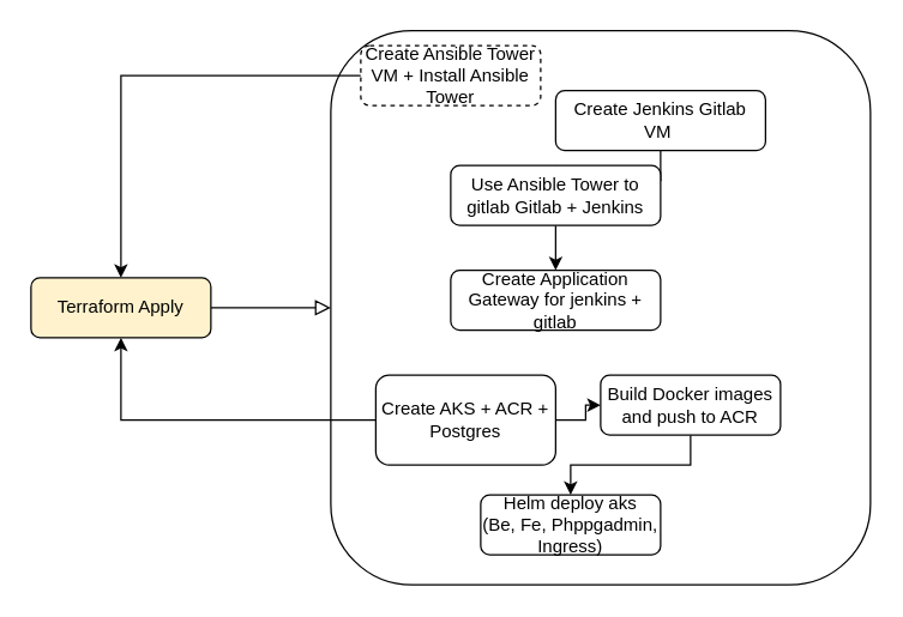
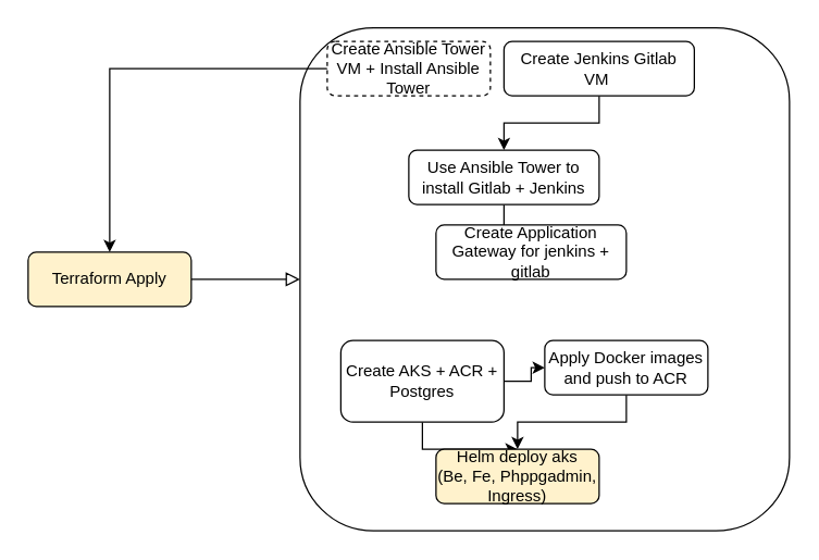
- <mxCell id="8" value="Create Jenkins Gitlab VM&amp;nbsp;" style="rounded=1;whiteSpace=wrap;html=1;fontSize=12;glass=0;strokeWidth=1;shadow=0;" parent="1" vertex="1"><mxGeometry x="370" y="60" width="140" height="40" as="geometry" /></mxCell>
+ <mxCell id="8" value="Create Jenkins Gitlab VM&amp;nbsp;" style="rounded=1;whiteSpace=wrap;html=1;fontSize=12;glass=0;strokeWidth=1;shadow=0;" parent="1" vertex="1"><mxGeometry x="370" y="30" width="140" height="40" as="geometry" /></mxCell>
- <mxCell id="10" value="Use Ansible Tower to gitlab Gitlab + Jenkins" style="rounded=1;whiteSpace=wrap;html=1;fontSize=12;glass=0;strokeWidth=1;shadow=0;" parent="1" vertex="1"><mxGeometry x="300" y="110" width="140" height="40" as="geometry" /></mxCell>
+ <mxCell id="10" value="Use Ansible Tower to install Gitlab + Jenkins" style="rounded=1;whiteSpace=wrap;html=1;fontSize=12;glass=0;strokeWidth=1;shadow=0;" parent="1" vertex="1"><mxGeometry x="300" y="110" width="140" height="40" as="geometry" /></mxCell>
- <mxCell id="17" value="Create Application Gateway for jenkins + gitlab" style="rounded=1;whiteSpace=wrap;html=1;fontSize=12;glass=0;strokeWidth=1;shadow=0;" parent="1" vertex="1"><mxGeometry x="300" y="180" width="140" height="40" as="geometry" /></mxCell>
+ <mxCell id="17" value="Create Application Gateway for jenkins + gitlab" style="rounded=1;whiteSpace=wrap;html=1;fontSize=12;glass=0;strokeWidth=1;shadow=0;" parent="1" vertex="1"><mxGeometry x="320" y="165" width="140" height="40" as="geometry" /></mxCell>
- <mxCell id="15" value="Build Docker images and push to ACR" style="rounded=1;whiteSpace=wrap;html=1;fontSize=12;glass=0;strokeWidth=1;shadow=0;" parent="1" vertex="1"><mxGeometry x="400" y="250" width="120" height="40" as="geometry" /></mxCell>
+ <mxCell id="15" value="Apply Docker images and push to ACR" style="rounded=1;whiteSpace=wrap;html=1;fontSize=12;glass=0;strokeWidth=1;shadow=0;" parent="1" vertex="1"><mxGeometry x="400" y="250" width="120" height="40" as="geometry" /></mxCell>
- <mxCell id="12" style="edgeStyle=orthogonalEdgeStyle;rounded=0;orthogonalLoop=1;jettySize=auto;html=1;" parent="1" source="13" target="3" edge="1"><mxGeometry relative="1" as="geometry" /></mxCell>
+ <mxCell id="12" style="edgeStyle=orthogonalEdgeStyle;rounded=0;orthogonalLoop=1;jettySize=auto;html=1;entryX=0.5;entryY=0;entryDx=0;entryDy=0;" parent="1" source="13" target="16" edge="1"><mxGeometry relative="1" as="geometry" /></mxCell>
- <mxCell id="16" value="Helm deploy aks&lt;br&gt;(Be, Fe, Phppgadmin, Ingress)" style="rounded=1;whiteSpace=wrap;html=1;fontSize=12;glass=0;strokeWidth=1;shadow=0;" parent="1" vertex="1"><mxGeometry x="320" y="330" width="120" height="40" as="geometry" /></mxCell>
+ <mxCell id="16" value="Helm deploy aks&lt;br&gt;(Be, Fe, Phppgadmin, Ingress)" style="rounded=1;whiteSpace=wrap;html=1;fontSize=12;glass=0;strokeWidth=1;shadow=0;fillColor=#fff2cc;" parent="1" vertex="1"><mxGeometry x="320" y="330" width="120" height="40" as="geometry" /></mxCell>
